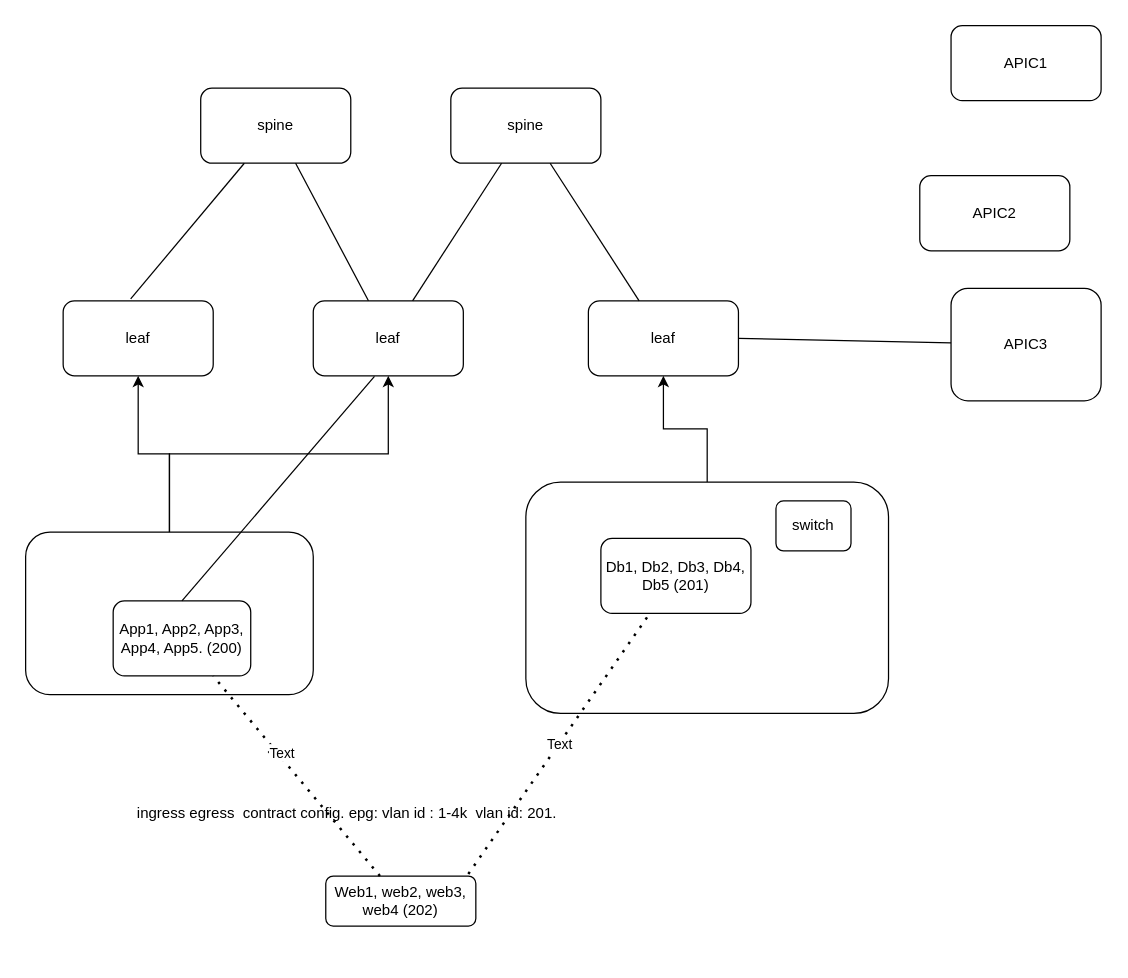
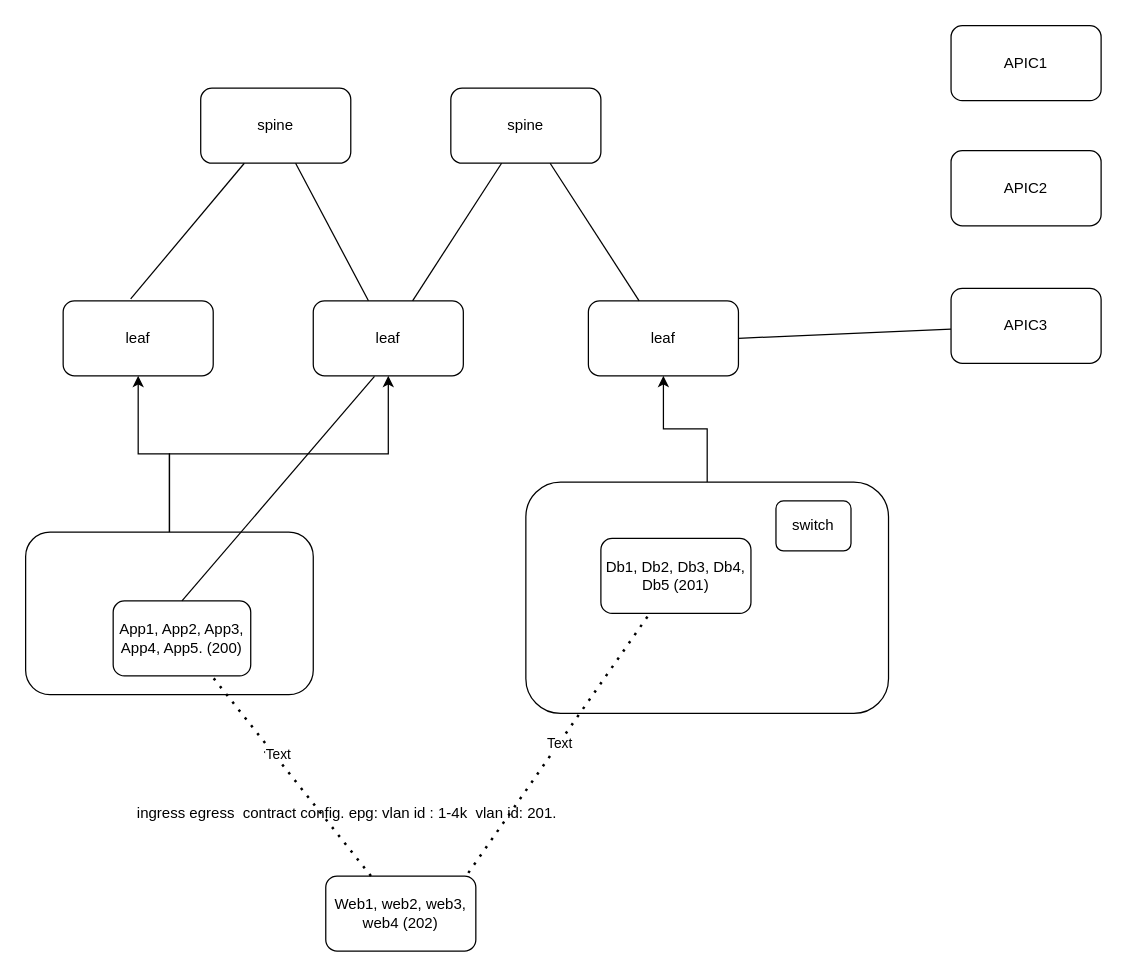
- <mxCell id="22" value="APIC2" style="rounded=1;whiteSpace=wrap;html=1;" parent="1" vertex="1"><mxGeometry x="735" y="140" width="120" height="60" as="geometry" /></mxCell>
+ <mxCell id="22" value="APIC2" style="rounded=1;whiteSpace=wrap;html=1;" parent="1" vertex="1"><mxGeometry x="760" y="120" width="120" height="60" as="geometry" /></mxCell>
- <mxCell id="23" value="APIC3" style="rounded=1;whiteSpace=wrap;html=1;" parent="1" vertex="1"><mxGeometry x="760" y="230" width="120" height="90" as="geometry" /></mxCell>
+ <mxCell id="23" value="APIC3" style="rounded=1;whiteSpace=wrap;html=1;" parent="1" vertex="1"><mxGeometry x="760" y="230" width="120" height="60" as="geometry" /></mxCell>
- <mxCell id="9" value="Web1, web2, web3, web4 (202)" style="rounded=1;whiteSpace=wrap;html=1;" parent="1" vertex="1"><mxGeometry x="260" y="700" width="120" height="40" as="geometry" /></mxCell>
+ <mxCell id="9" value="Web1, web2, web3, web4 (202)" style="rounded=1;whiteSpace=wrap;html=1;" parent="1" vertex="1"><mxGeometry x="260" y="700" width="120" height="60" as="geometry" /></mxCell>
